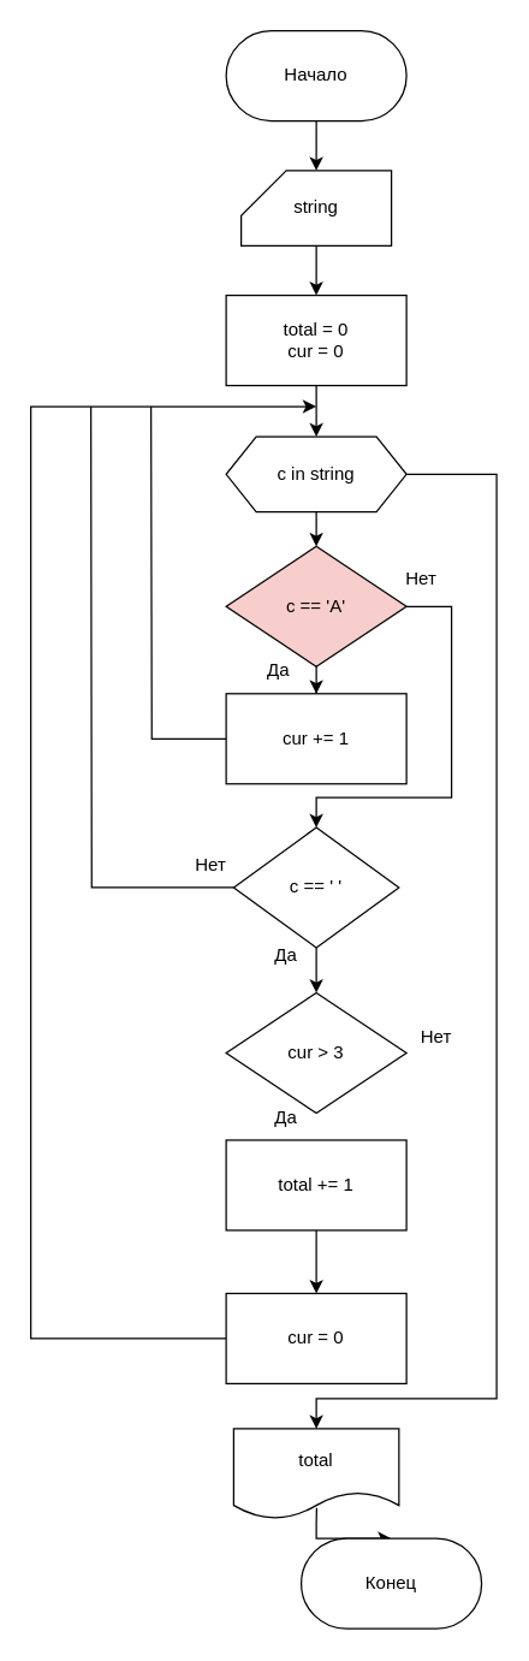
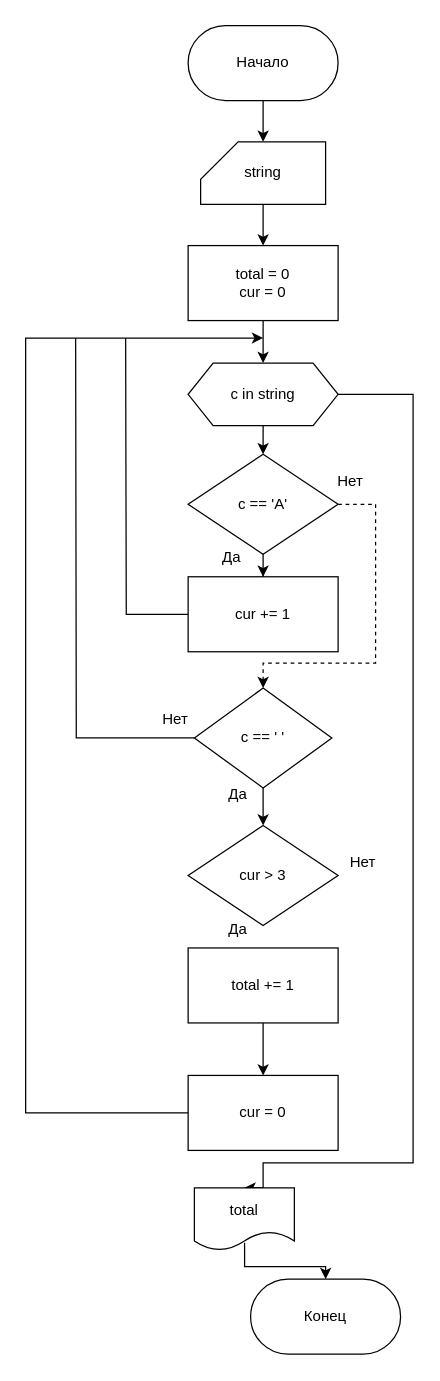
- <mxCell id="13" value="c == 'A'" style="rhombus;whiteSpace=wrap;html=1;fillColor=#f8cecc;" vertex="1" parent="1"><mxGeometry x="150" y="363" width="120" height="80" as="geometry" /></mxCell>
+ <mxCell id="13" value="c == 'A'" style="rhombus;whiteSpace=wrap;html=1;" vertex="1" parent="1"><mxGeometry x="150" y="363" width="120" height="80" as="geometry" /></mxCell>
- <mxCell id="12" style="edgeStyle=orthogonalEdgeStyle;rounded=0;orthogonalLoop=1;jettySize=auto;html=1;entryX=0.5;entryY=0;entryDx=0;entryDy=0;" edge="1" parent="1" source="13" target="16"><mxGeometry relative="1" as="geometry"><Array as="points"><mxPoint x="300" y="403" /><mxPoint x="300" y="530" /><mxPoint x="210" y="530" /></Array></mxGeometry></mxCell>
+ <mxCell id="12" style="edgeStyle=orthogonalEdgeStyle;rounded=0;orthogonalLoop=1;jettySize=auto;html=1;entryX=0.5;entryY=0;entryDx=0;entryDy=0;dashed=1;" edge="1" parent="1" source="13" target="16"><mxGeometry relative="1" as="geometry"><Array as="points"><mxPoint x="300" y="403" /><mxPoint x="300" y="530" /><mxPoint x="210" y="530" /></Array></mxGeometry></mxCell>
- <mxCell id="24" value="total" style="shape=document;whiteSpace=wrap;html=1;boundedLbl=1;" vertex="1" parent="1"><mxGeometry x="155" y="950" width="110" height="60" as="geometry" /></mxCell>
+ <mxCell id="24" value="total" style="shape=document;whiteSpace=wrap;html=1;boundedLbl=1;" vertex="1" parent="1"><mxGeometry x="155" y="950" width="80" height="50" as="geometry" /></mxCell>
